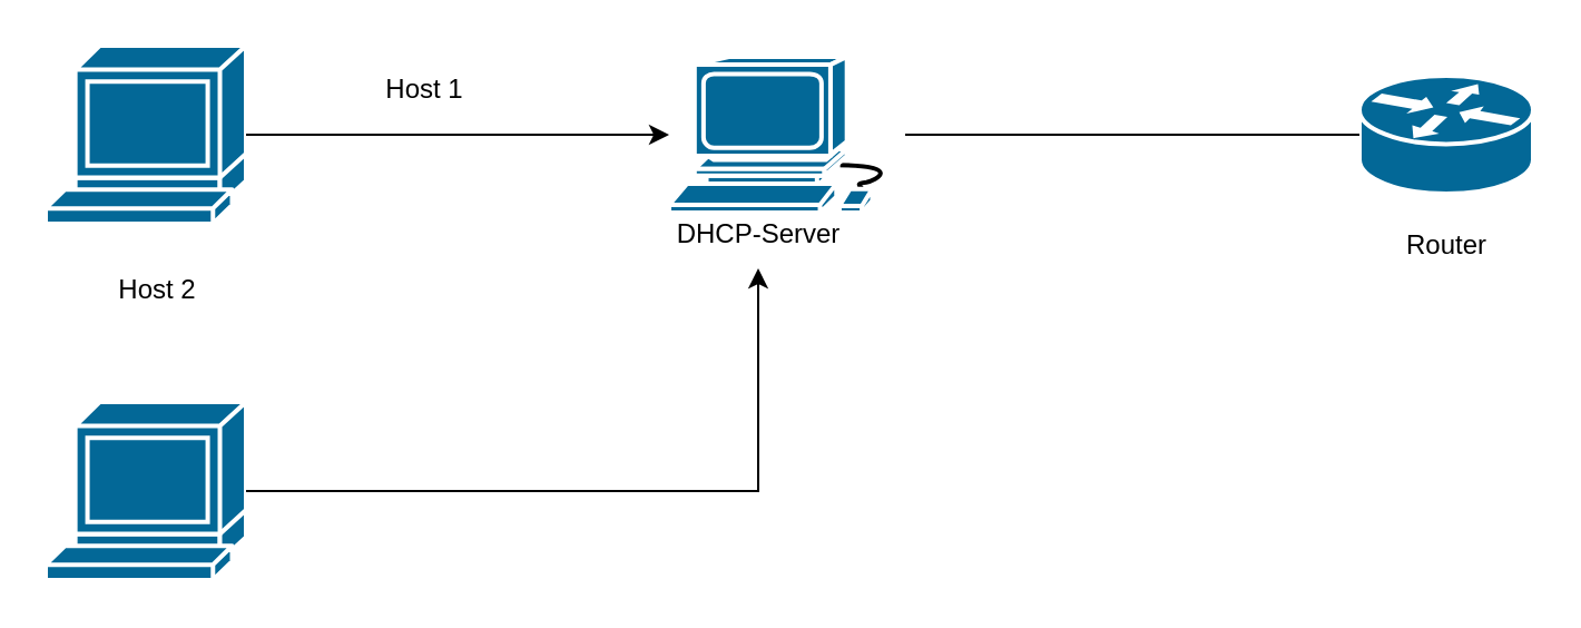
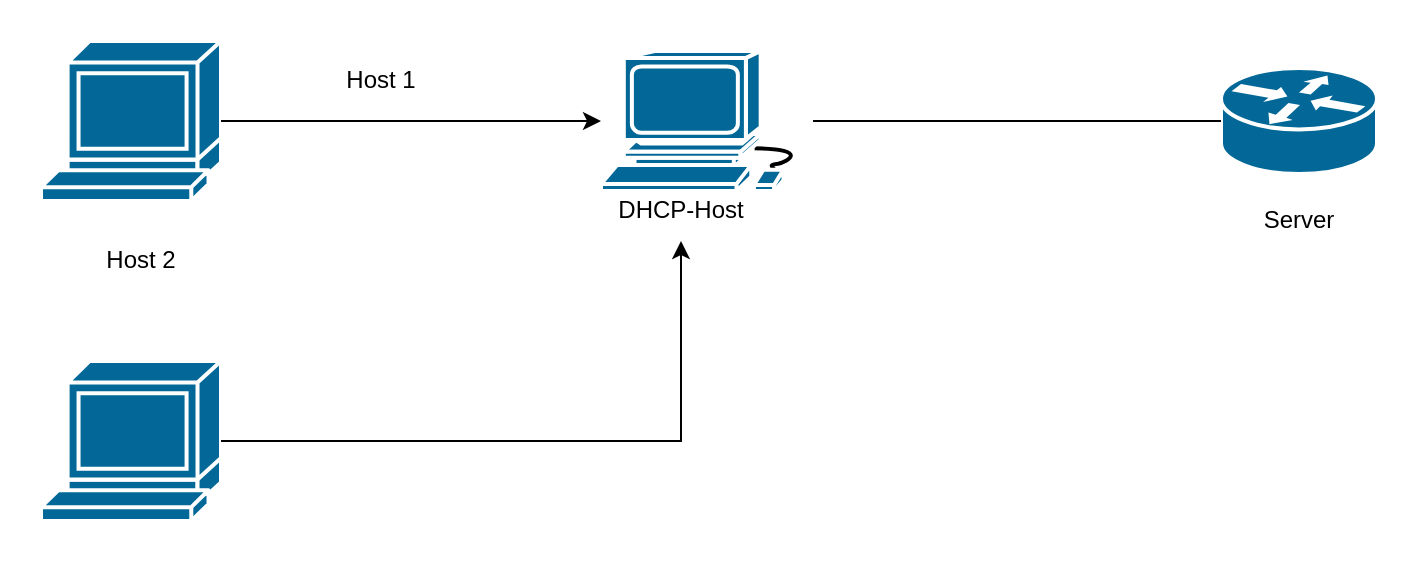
- <mxCell id="9" value="DHCP-Server" style="text;html=1;align=center;verticalAlign=middle;resizable=0;points=[];autosize=1;strokeColor=none;fillColor=none;" vertex="1" parent="1"><mxGeometry x="290" y="90" width="100" height="30" as="geometry" /></mxCell>
+ <mxCell id="9" value="DHCP-Host" style="text;html=1;align=center;verticalAlign=middle;resizable=0;points=[];autosize=1;strokeColor=none;fillColor=none;" vertex="1" parent="1"><mxGeometry x="290" y="90" width="100" height="30" as="geometry" /></mxCell>
- <mxCell id="12" value="Router" style="text;html=1;align=center;verticalAlign=middle;resizable=0;points=[];autosize=1;strokeColor=none;fillColor=none;" vertex="1" parent="1"><mxGeometry x="619" y="95" width="60" height="30" as="geometry" /></mxCell>
+ <mxCell id="12" value="Server" style="text;html=1;align=center;verticalAlign=middle;resizable=0;points=[];autosize=1;strokeColor=none;fillColor=none;" vertex="1" parent="1"><mxGeometry x="619" y="95" width="60" height="30" as="geometry" /></mxCell>
